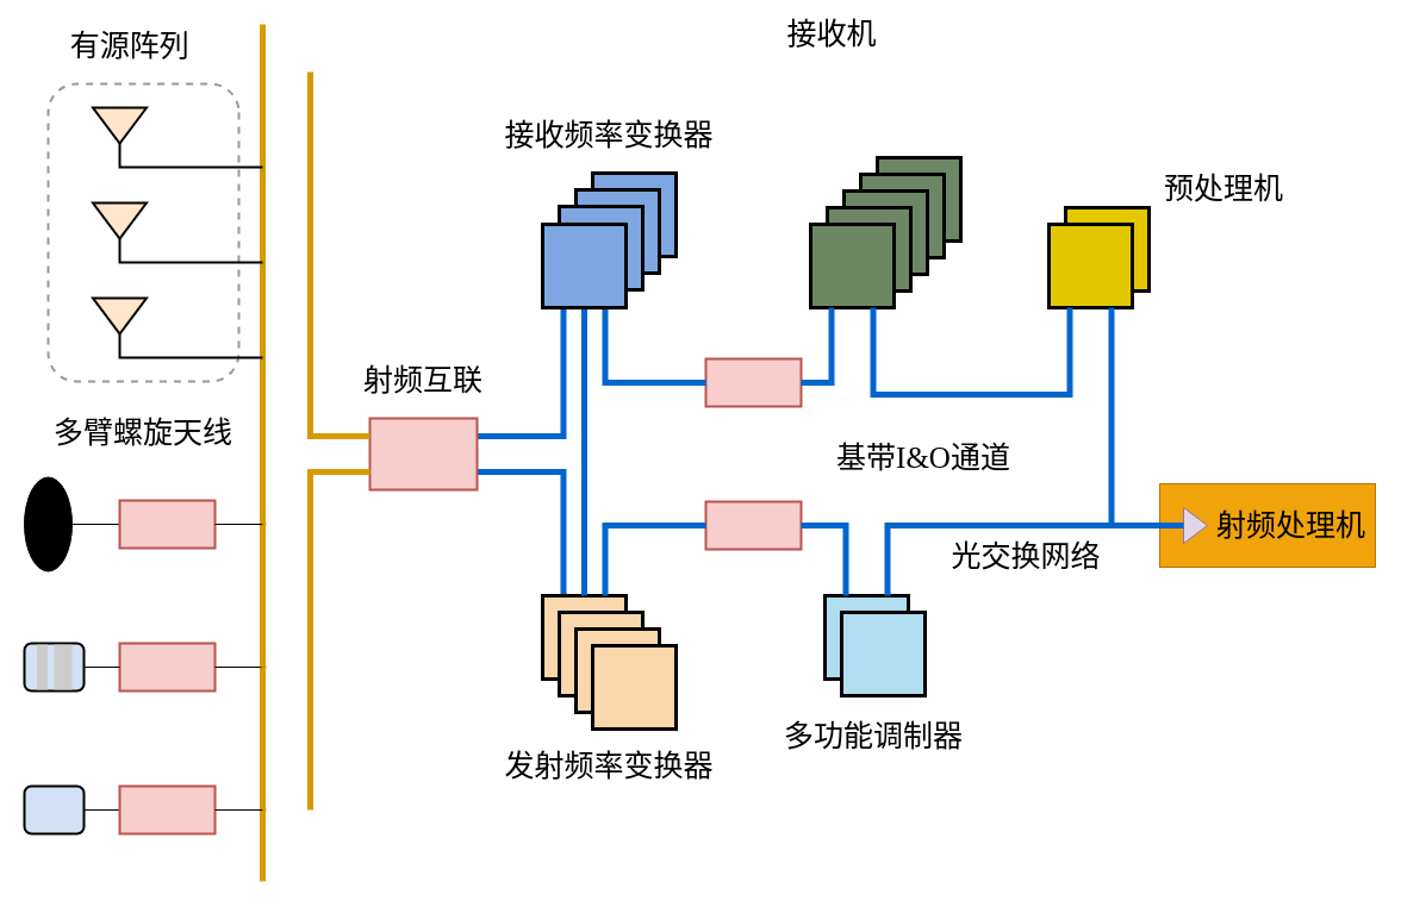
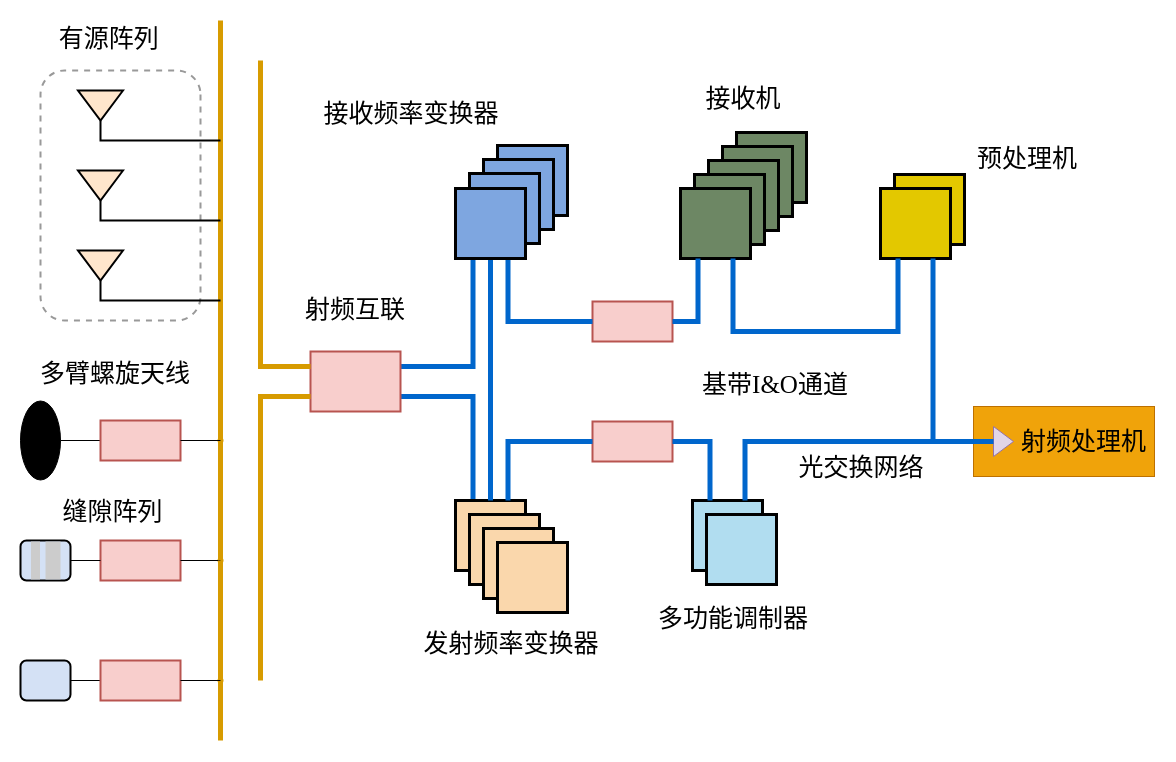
- <mxCell id="72" value="接收机" style="text;strokeColor=none;fillColor=none;align=center;verticalAlign=middle;rounded=0;fontFamily=simsun;labelBackgroundColor=none;fontSize=25;" parent="1" vertex="1"><mxGeometry x="656.25" y="5" width="83.5" height="40" as="geometry" /></mxCell>
+ <mxCell id="72" value="接收机" style="text;strokeColor=none;fillColor=none;align=center;verticalAlign=middle;rounded=0;fontFamily=simsun;labelBackgroundColor=none;fontSize=25;" parent="1" vertex="1"><mxGeometry x="701.25" y="75" width="83.5" height="40" as="geometry" /></mxCell>
- <mxCell id="71" value="接收频率变换器" style="text;strokeColor=none;fillColor=none;align=center;verticalAlign=middle;rounded=0;fontFamily=simsun;labelBackgroundColor=none;fontSize=25;" parent="1" vertex="1"><mxGeometry x="418.5" y="90" width="185" height="40" as="geometry" /></mxCell>
+ <mxCell id="71" value="接收频率变换器" style="text;strokeColor=none;fillColor=none;align=center;verticalAlign=middle;rounded=0;fontFamily=simsun;labelBackgroundColor=none;fontSize=25;" parent="1" vertex="1"><mxGeometry x="318.5" y="90" width="185" height="40" as="geometry" /></mxCell>
- <mxCell id="48" value="射频互联" style="text;strokeColor=none;fillColor=none;align=center;verticalAlign=middle;rounded=0;fontFamily=simsun;labelBackgroundColor=none;fontSize=25;" parent="1" vertex="1"><mxGeometry x="300" y="301" width="110" height="30" as="geometry" /></mxCell>
+ <mxCell id="48" value="射频互联" style="text;strokeColor=none;fillColor=none;align=center;verticalAlign=middle;rounded=0;fontFamily=simsun;labelBackgroundColor=none;fontSize=25;" parent="1" vertex="1"><mxGeometry x="300" y="291" width="110" height="30" as="geometry" /></mxCell>
- <mxCell id="40" value="多臂螺旋天线" style="text;strokeColor=none;fillColor=none;align=center;verticalAlign=middle;rounded=0;fontFamily=simsun;labelBackgroundColor=none;fontSize=25;" parent="1" vertex="1"><mxGeometry x="40" y="340" width="160" height="40" as="geometry" /></mxCell>
+ <mxCell id="40" value="多臂螺旋天线" style="text;strokeColor=none;fillColor=none;align=center;verticalAlign=middle;rounded=0;fontFamily=simsun;labelBackgroundColor=none;fontSize=25;" parent="1" vertex="1"><mxGeometry x="35" y="350" width="160" height="40" as="geometry" /></mxCell>
+ <mxCell id="39" value="缝隙阵列" style="text;strokeColor=none;fillColor=none;align=center;verticalAlign=middle;rounded=0;fontFamily=simsun;labelBackgroundColor=none;fontSize=25;" parent="1" vertex="1"><mxGeometry x="60" y="490" width="105" height="36" as="geometry" /></mxCell>
